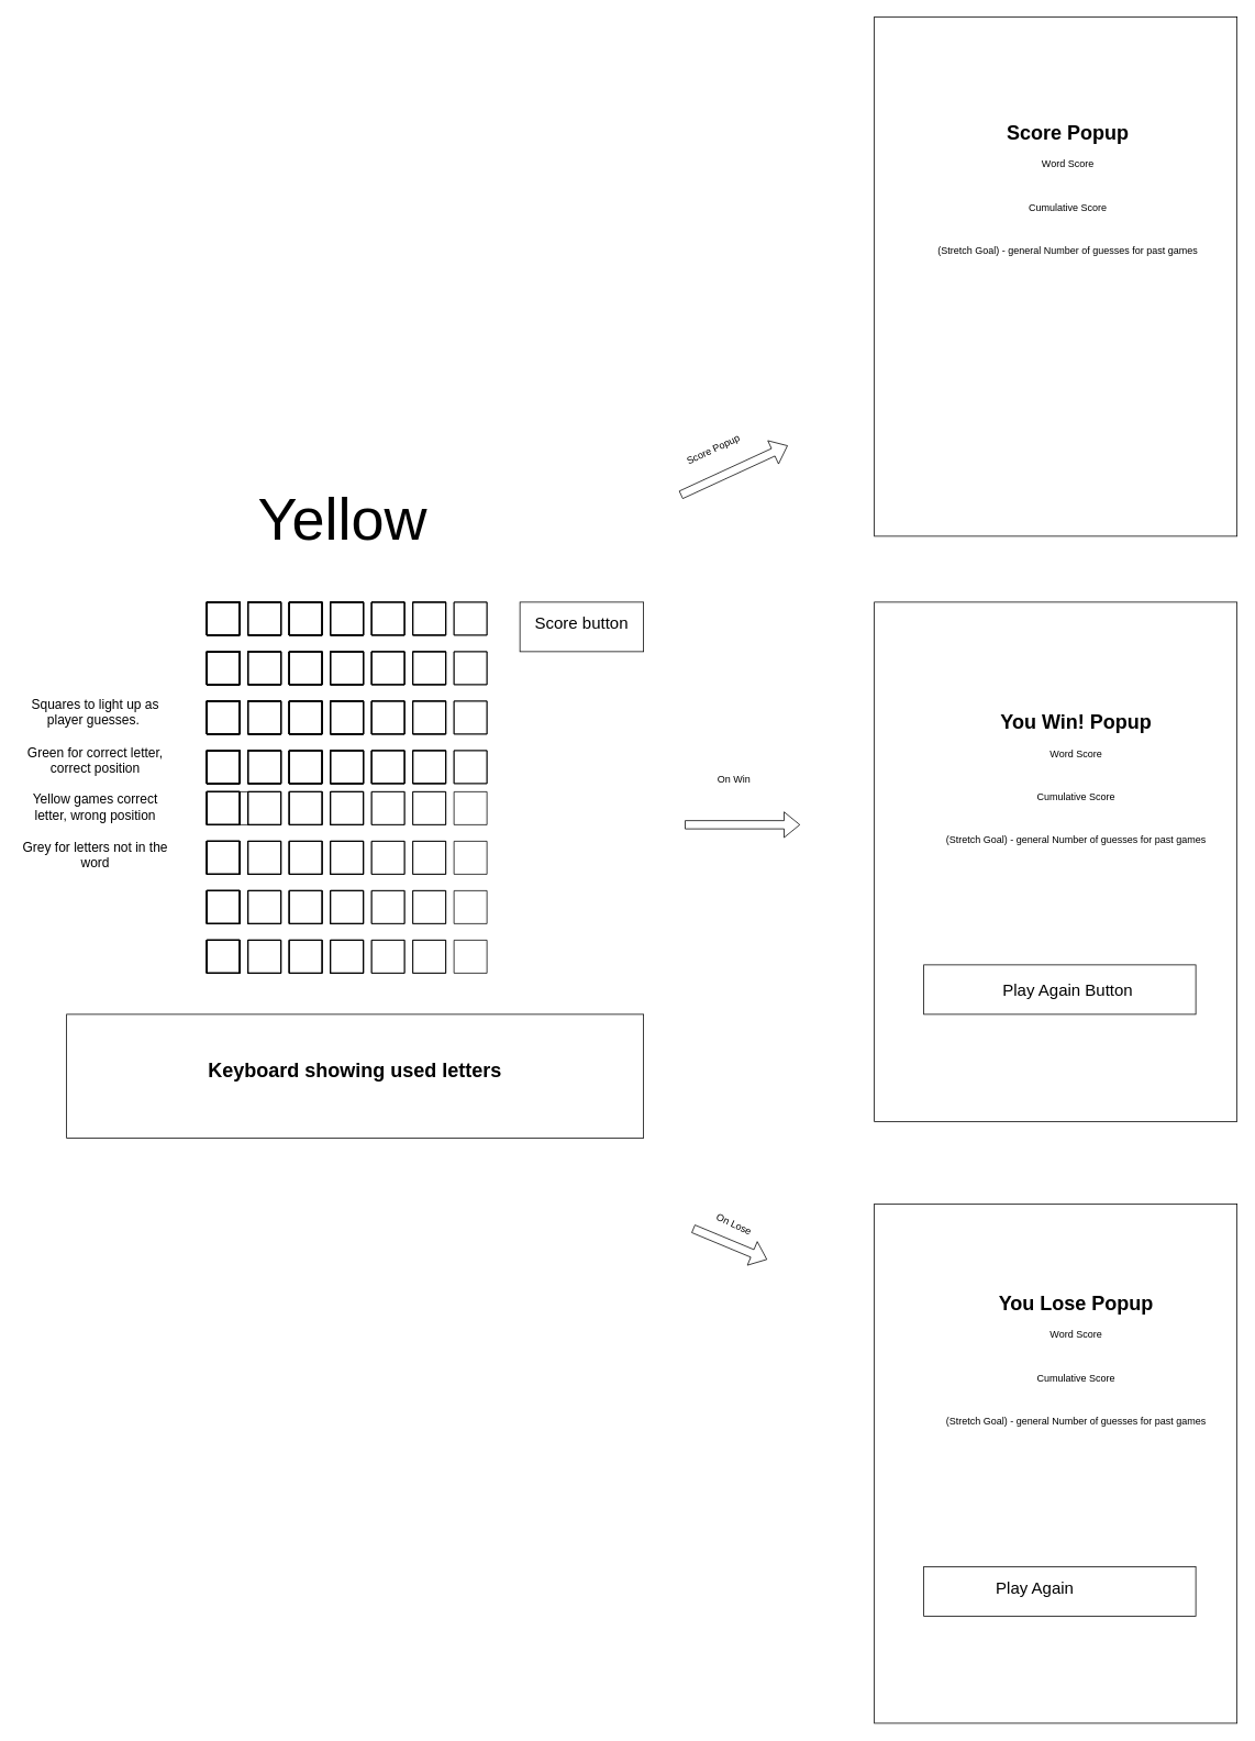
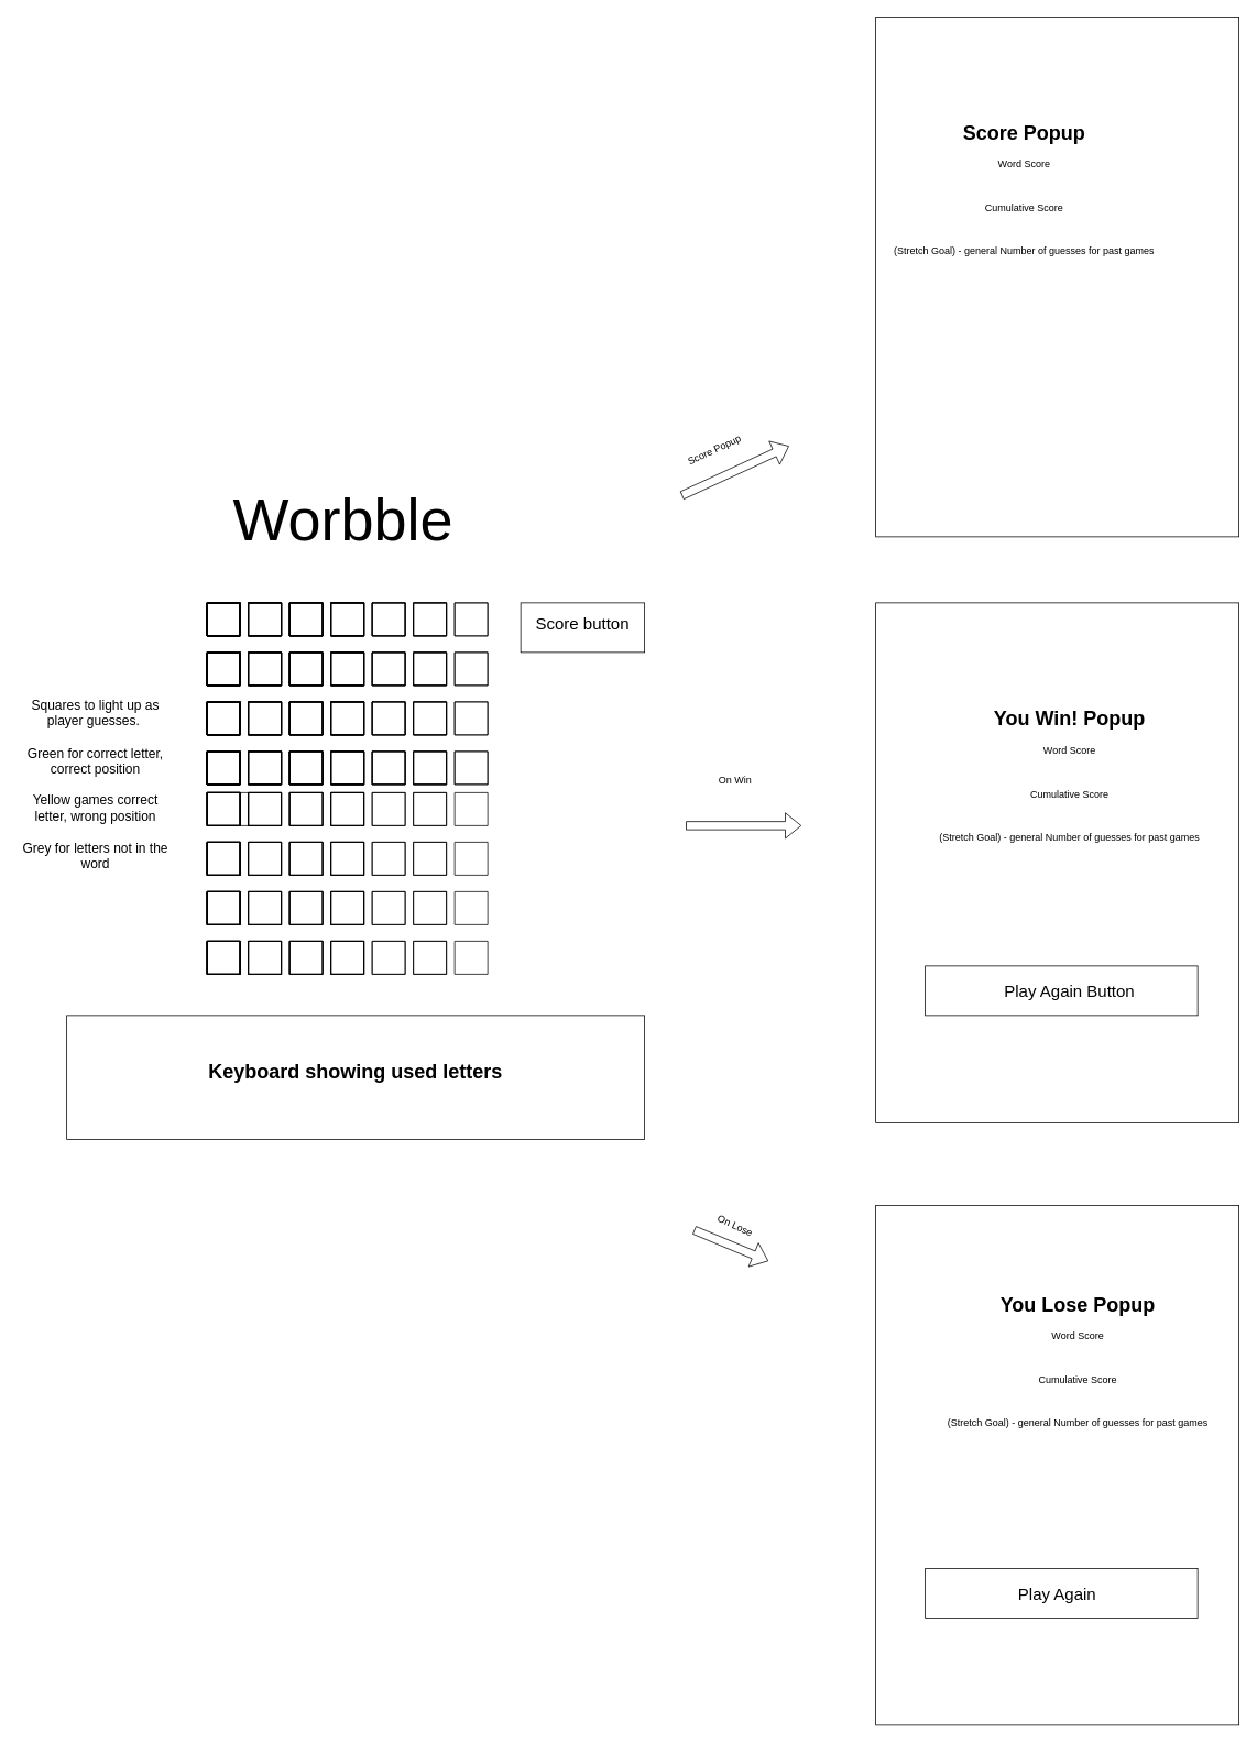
- <mxCell id="323" value="&lt;h1 style=&quot;margin-top: 0px;&quot;&gt;Score Popup&lt;/h1&gt;&lt;p&gt;Word Score&lt;/p&gt;&lt;p&gt;&lt;br&gt;&lt;/p&gt;&lt;p&gt;Cumulative Score&lt;/p&gt;&lt;p&gt;&lt;br&gt;&lt;/p&gt;&lt;p&gt;(Stretch Goal) - general Number of guesses for past games&lt;/p&gt;" style="text;html=1;whiteSpace=wrap;overflow=hidden;rounded=0;align=center;" vertex="1" parent="1"><mxGeometry x="1130" y="140" width="330" height="300" as="geometry" /></mxCell>
+ <mxCell id="323" value="&lt;h1 style=&quot;margin-top: 0px;&quot;&gt;Score Popup&lt;/h1&gt;&lt;p&gt;Word Score&lt;/p&gt;&lt;p&gt;&lt;br&gt;&lt;/p&gt;&lt;p&gt;Cumulative Score&lt;/p&gt;&lt;p&gt;&lt;br&gt;&lt;/p&gt;&lt;p&gt;(Stretch Goal) - general Number of guesses for past games&lt;/p&gt;" style="text;html=1;whiteSpace=wrap;overflow=hidden;rounded=0;align=center;" vertex="1" parent="1"><mxGeometry x="1075" y="140" width="330" height="300" as="geometry" /></mxCell>
- <mxCell id="52" value="&lt;font style=&quot;font-size: 72px;&quot;&gt;Yellow&lt;/font&gt;" style="text;html=1;align=center;verticalAlign=middle;whiteSpace=wrap;rounded=0;" parent="1" vertex="1"><mxGeometry x="205" y="590" width="420" height="80" as="geometry" /></mxCell>
+ <mxCell id="52" value="&lt;font style=&quot;font-size: 72px;&quot;&gt;Worbble&lt;/font&gt;" style="text;html=1;align=center;verticalAlign=middle;whiteSpace=wrap;rounded=0;" parent="1" vertex="1"><mxGeometry x="205" y="590" width="420" height="80" as="geometry" /></mxCell>
- <mxCell id="309" value="&lt;h1 style=&quot;margin-top: 0px;&quot;&gt;You Win! Popup&lt;/h1&gt;&lt;p&gt;Word Score&lt;/p&gt;&lt;p&gt;&lt;br&gt;&lt;/p&gt;&lt;p&gt;Cumulative Score&lt;/p&gt;&lt;p&gt;&lt;br&gt;&lt;/p&gt;&lt;p&gt;(Stretch Goal) - general Number of guesses for past games&lt;/p&gt;" style="text;html=1;whiteSpace=wrap;overflow=hidden;rounded=0;align=center;" parent="1" vertex="1"><mxGeometry x="1140" y="855" width="330" height="300" as="geometry" /></mxCell>
+ <mxCell id="309" value="&lt;h1 style=&quot;margin-top: 0px;&quot;&gt;You Win! Popup&lt;/h1&gt;&lt;p&gt;Word Score&lt;/p&gt;&lt;p&gt;&lt;br&gt;&lt;/p&gt;&lt;p&gt;Cumulative Score&lt;/p&gt;&lt;p&gt;&lt;br&gt;&lt;/p&gt;&lt;p&gt;(Stretch Goal) - general Number of guesses for past games&lt;/p&gt;" style="text;html=1;whiteSpace=wrap;overflow=hidden;rounded=0;align=center;" parent="1" vertex="1"><mxGeometry x="1130" y="850" width="330" height="300" as="geometry" /></mxCell>
- <mxCell id="319" value="&lt;span style=&quot;font-size: 20px;&quot;&gt;Play Again&lt;/span&gt;" style="text;html=1;align=center;verticalAlign=middle;whiteSpace=wrap;rounded=0;" vertex="1" parent="1"><mxGeometry x="1140" y="1905" width="230" height="40" as="geometry" /></mxCell>
+ <mxCell id="319" value="&lt;span style=&quot;font-size: 20px;&quot;&gt;Play Again&lt;/span&gt;" style="text;html=1;align=center;verticalAlign=middle;whiteSpace=wrap;rounded=0;" vertex="1" parent="1"><mxGeometry x="1165" y="1910" width="230" height="40" as="geometry" /></mxCell>
